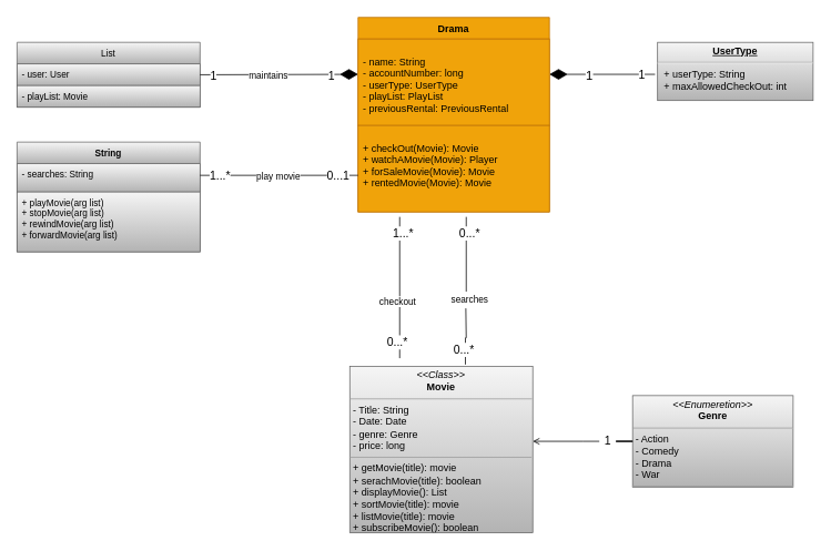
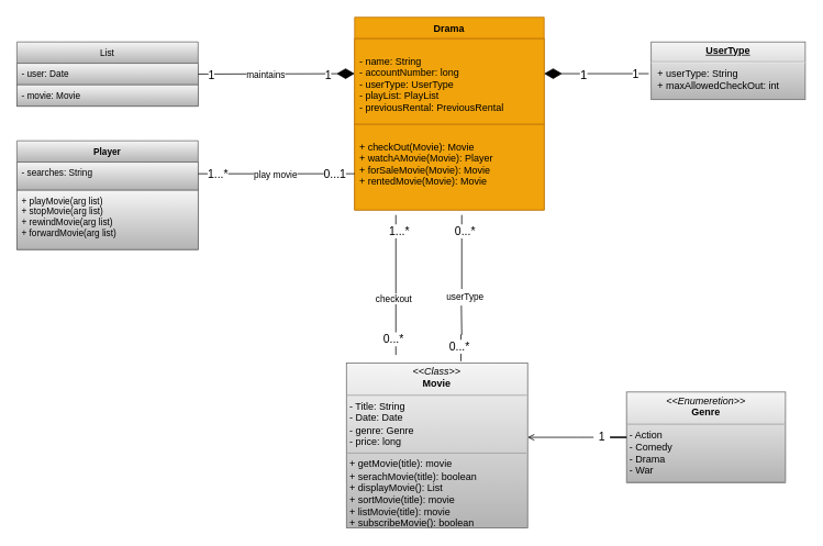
- <mxCell id="25" value="- user: User" style="text;strokeColor=#666666;fillColor=#f5f5f5;align=left;verticalAlign=top;spacingLeft=4;spacingRight=4;overflow=hidden;rotatable=0;points=[[0,0.5],[1,0.5]];portConstraint=eastwest;fontSize=11;gradientColor=#b3b3b3;" vertex="1" parent="24"><mxGeometry y="26" width="220" height="26" as="geometry" /></mxCell>
+ <mxCell id="25" value="- user: Date" style="text;strokeColor=#666666;fillColor=#f5f5f5;align=left;verticalAlign=top;spacingLeft=4;spacingRight=4;overflow=hidden;rotatable=0;points=[[0,0.5],[1,0.5]];portConstraint=eastwest;fontSize=11;gradientColor=#b3b3b3;" vertex="1" parent="24"><mxGeometry y="26" width="220" height="26" as="geometry" /></mxCell>
- <mxCell id="26" value="- playList: Movie" style="text;strokeColor=#666666;fillColor=#f5f5f5;align=left;verticalAlign=top;spacingLeft=4;spacingRight=4;overflow=hidden;rotatable=0;points=[[0,0.5],[1,0.5]];portConstraint=eastwest;fontSize=11;gradientColor=#b3b3b3;" vertex="1" parent="24"><mxGeometry y="52" width="220" height="26" as="geometry" /></mxCell>
+ <mxCell id="26" value="- movie: Movie" style="text;strokeColor=#666666;fillColor=#f5f5f5;align=left;verticalAlign=top;spacingLeft=4;spacingRight=4;overflow=hidden;rotatable=0;points=[[0,0.5],[1,0.5]];portConstraint=eastwest;fontSize=11;gradientColor=#b3b3b3;" vertex="1" parent="24"><mxGeometry y="52" width="220" height="26" as="geometry" /></mxCell>
- <mxCell id="31" value="String" style="swimlane;fontStyle=1;align=center;verticalAlign=top;childLayout=stackLayout;horizontal=1;startSize=26;horizontalStack=0;resizeParent=1;resizeParentMax=0;resizeLast=0;collapsible=1;marginBottom=0;fontSize=11;fillColor=#f5f5f5;gradientColor=#b3b3b3;strokeColor=#666666;" vertex="1" parent="1"><mxGeometry x="20" y="170" width="220" height="132" as="geometry" /></mxCell>
+ <mxCell id="31" value="Player" style="swimlane;fontStyle=1;align=center;verticalAlign=top;childLayout=stackLayout;horizontal=1;startSize=26;horizontalStack=0;resizeParent=1;resizeParentMax=0;resizeLast=0;collapsible=1;marginBottom=0;fontSize=11;fillColor=#f5f5f5;gradientColor=#b3b3b3;strokeColor=#666666;" vertex="1" parent="1"><mxGeometry x="20" y="170" width="220" height="132" as="geometry" /></mxCell>
- <mxCell id="23" value="searches" style="text;html=1;align=center;verticalAlign=middle;resizable=0;points=[];autosize=1;strokeColor=none;fillColor=none;fontSize=11;" vertex="1" parent="1"><mxGeometry x="534" y="350" width="60" height="20" as="geometry" /></mxCell>
+ <mxCell id="23" value="userType" style="text;html=1;align=center;verticalAlign=middle;resizable=0;points=[];autosize=1;strokeColor=none;fillColor=none;fontSize=11;" vertex="1" parent="1"><mxGeometry x="534" y="350" width="60" height="20" as="geometry" /></mxCell>
